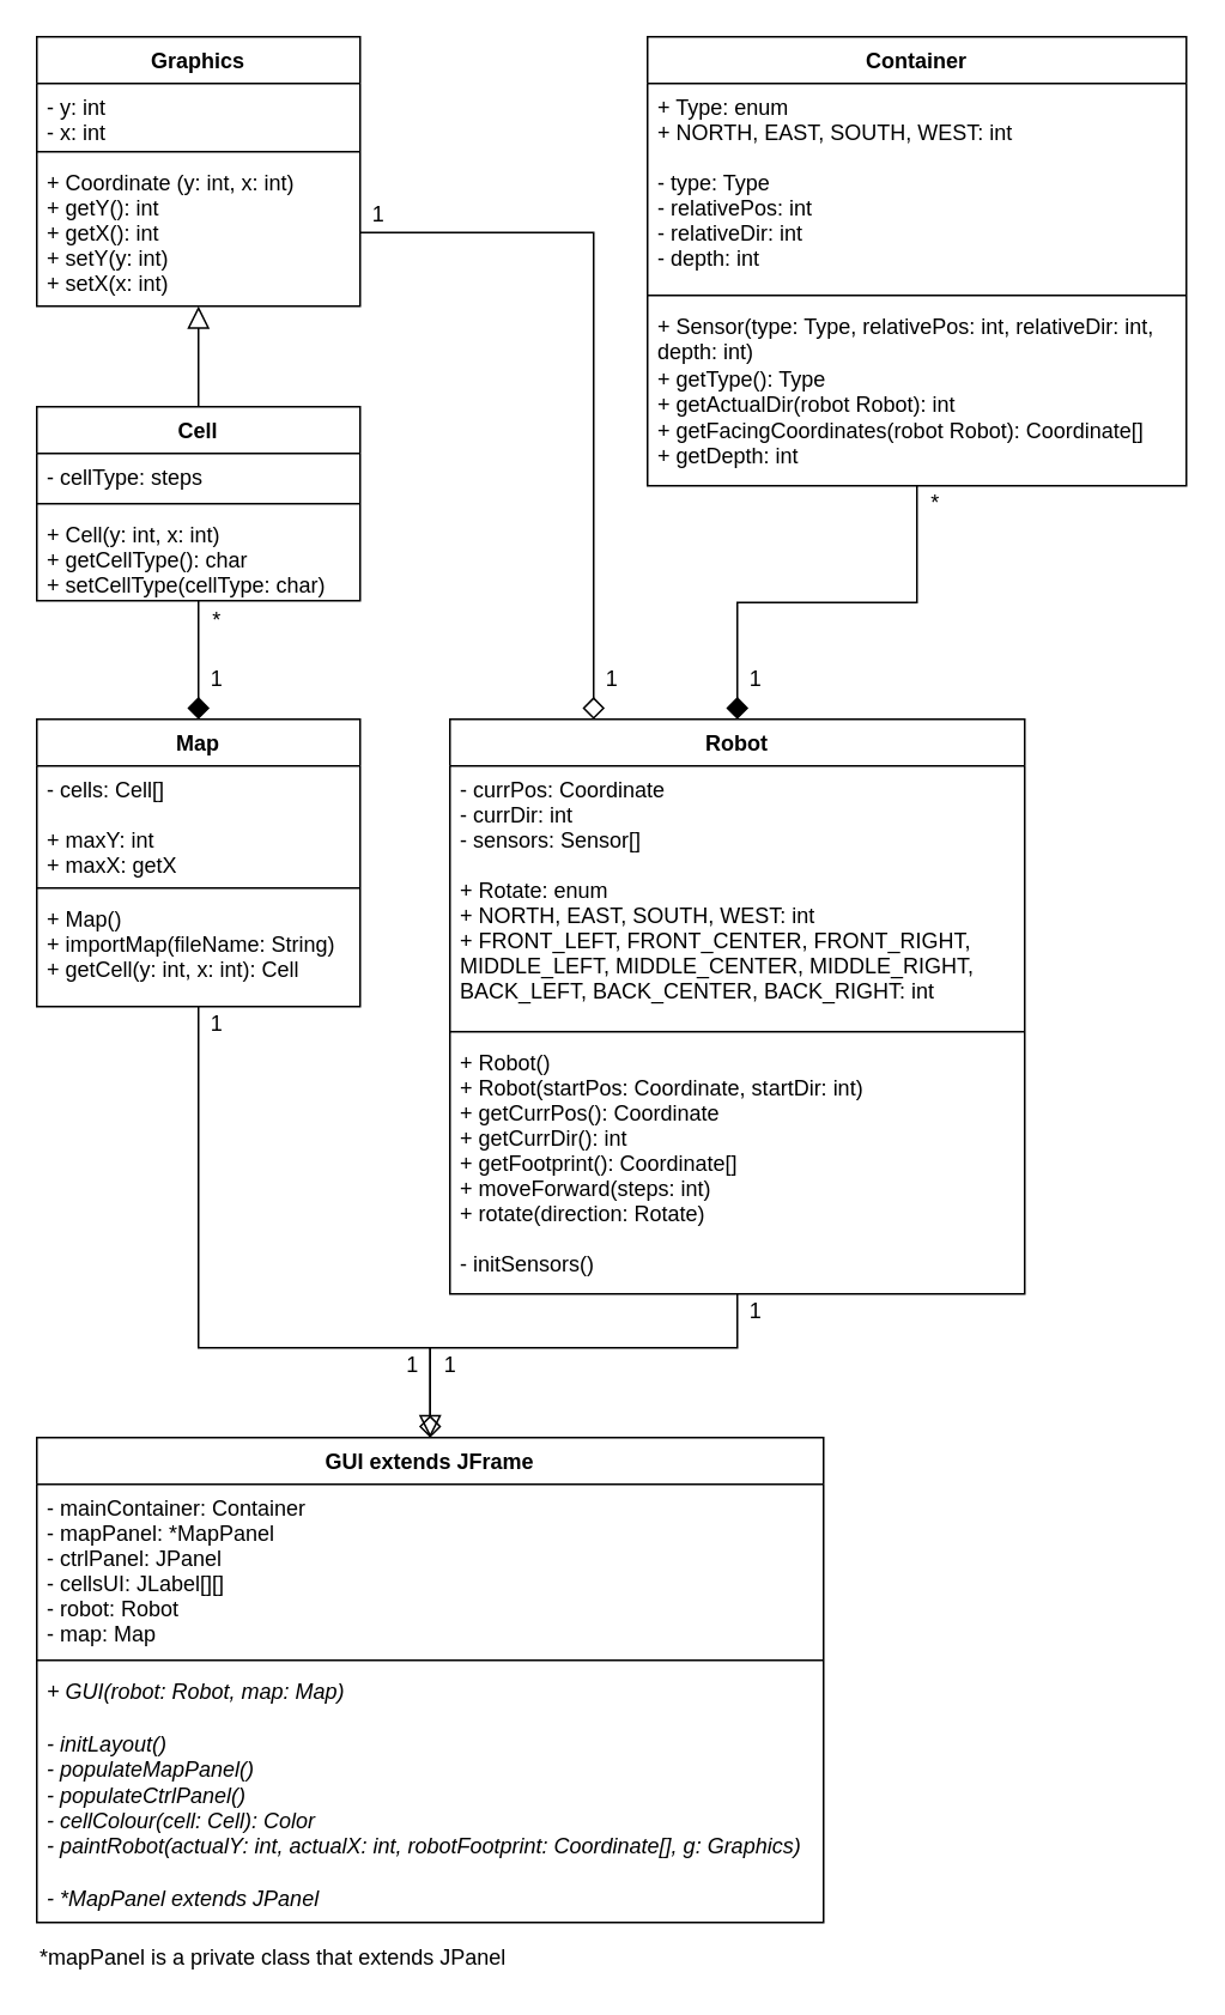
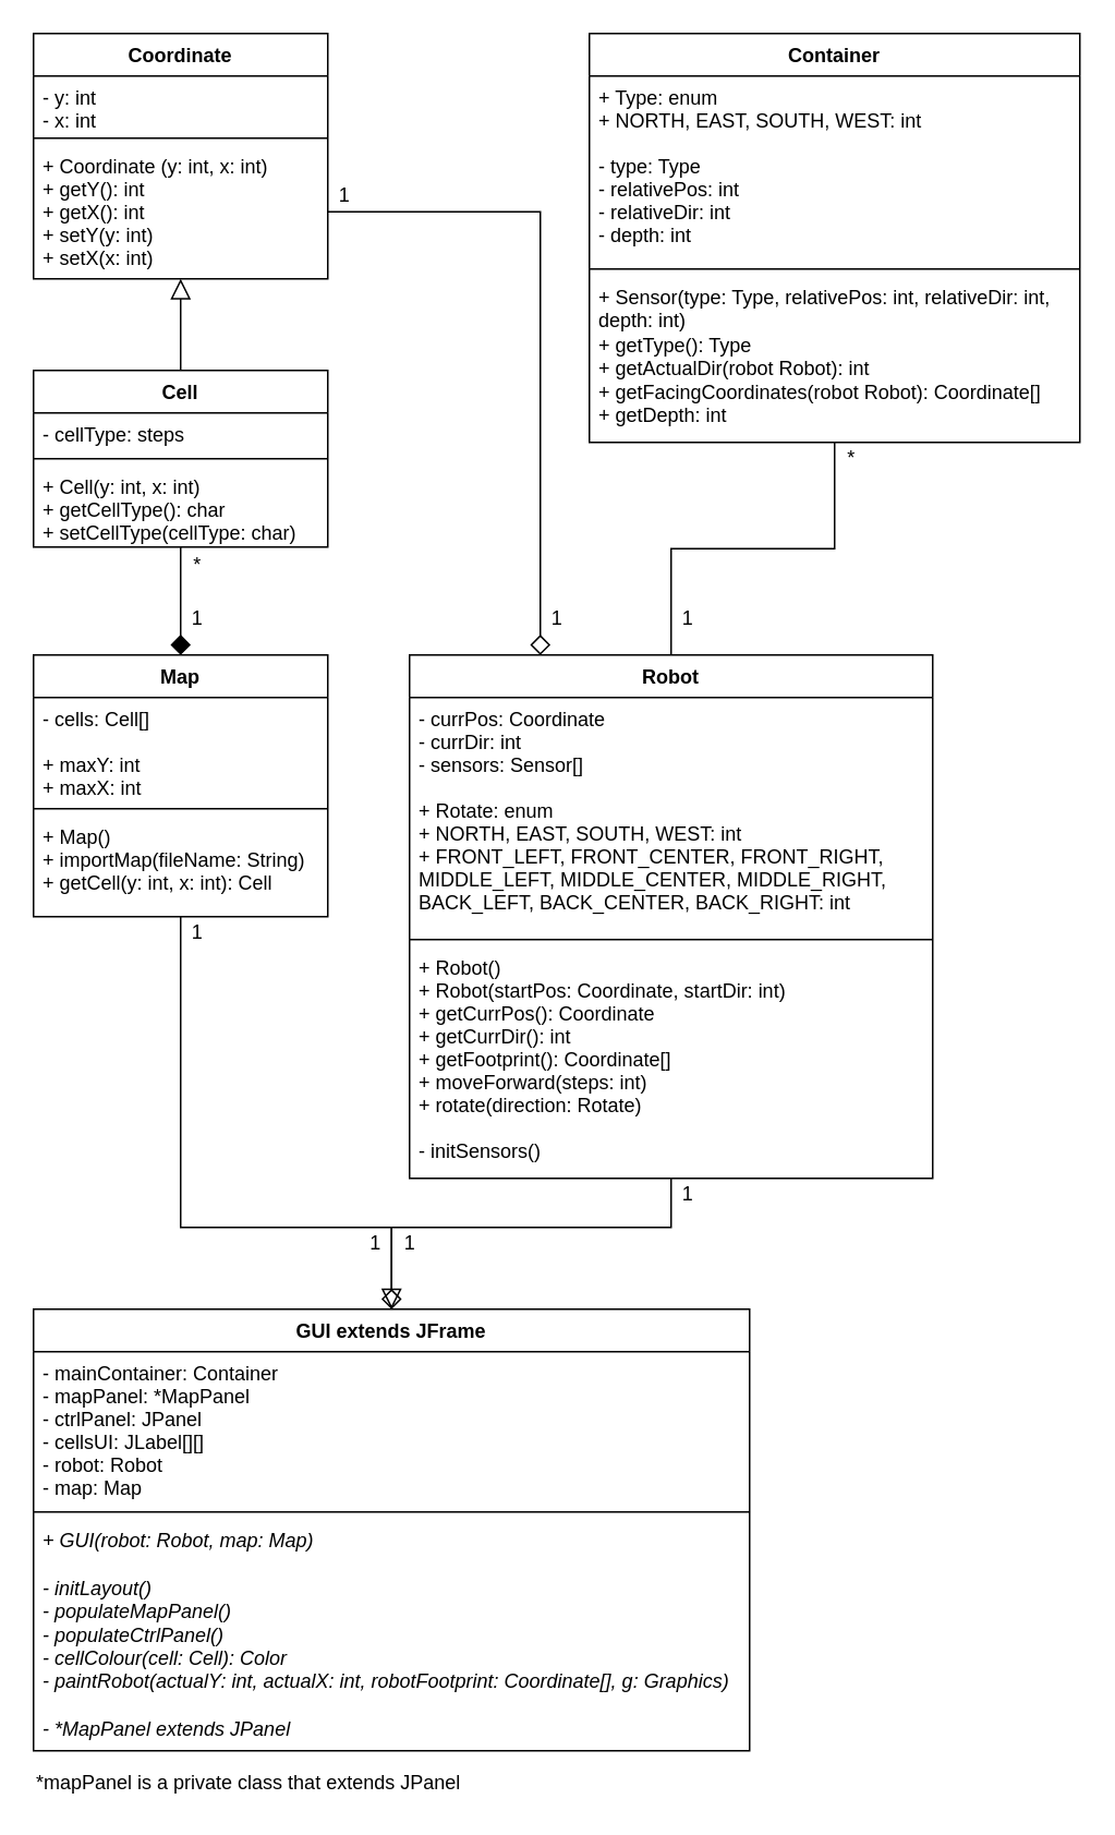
- <mxCell id="2" value="Graphics" style="swimlane;fontStyle=1;align=center;verticalAlign=top;childLayout=stackLayout;horizontal=1;startSize=26;horizontalStack=0;resizeParent=1;resizeParentMax=0;resizeLast=0;collapsible=1;marginBottom=0;" vertex="1" parent="1"><mxGeometry x="20" y="20" width="180" height="150" as="geometry"><mxRectangle x="320" y="93" width="90" height="26" as="alternateBounds" /></mxGeometry></mxCell>
+ <mxCell id="2" value="Coordinate" style="swimlane;fontStyle=1;align=center;verticalAlign=top;childLayout=stackLayout;horizontal=1;startSize=26;horizontalStack=0;resizeParent=1;resizeParentMax=0;resizeLast=0;collapsible=1;marginBottom=0;" vertex="1" parent="1"><mxGeometry x="20" y="20" width="180" height="150" as="geometry"><mxRectangle x="320" y="93" width="90" height="26" as="alternateBounds" /></mxGeometry></mxCell>
- <mxCell id="27" style="edgeStyle=orthogonalEdgeStyle;rounded=0;orthogonalLoop=1;jettySize=auto;html=1;exitX=0.5;exitY=1;exitDx=0;exitDy=0;startArrow=none;startFill=0;startSize=6;endArrow=diamond;endFill=1;endSize=10;strokeWidth=1;" edge="1" parent="1" source="28" target="20"><mxGeometry relative="1" as="geometry" /></mxCell>
+ <mxCell id="27" style="edgeStyle=orthogonalEdgeStyle;rounded=0;orthogonalLoop=1;jettySize=auto;html=1;exitX=0.5;exitY=1;exitDx=0;exitDy=0;startArrow=none;startFill=0;startSize=6;endArrow=none;endFill=1;endSize=10;strokeWidth=1;" edge="1" parent="1" source="28" target="20"><mxGeometry relative="1" as="geometry" /></mxCell>
- <mxCell id="14" value="- cells: Cell[]&#10;&#10;+ maxY: int&#10;+ maxX: getX" style="text;strokeColor=none;fillColor=none;align=left;verticalAlign=top;spacingLeft=4;spacingRight=4;overflow=hidden;rotatable=0;points=[[0,0.5],[1,0.5]];portConstraint=eastwest;" vertex="1" parent="13"><mxGeometry y="26" width="180" height="64" as="geometry" /></mxCell>
+ <mxCell id="14" value="- cells: Cell[]&#10;&#10;+ maxY: int&#10;+ maxX: int" style="text;strokeColor=none;fillColor=none;align=left;verticalAlign=top;spacingLeft=4;spacingRight=4;overflow=hidden;rotatable=0;points=[[0,0.5],[1,0.5]];portConstraint=eastwest;" vertex="1" parent="13"><mxGeometry y="26" width="180" height="64" as="geometry" /></mxCell>
